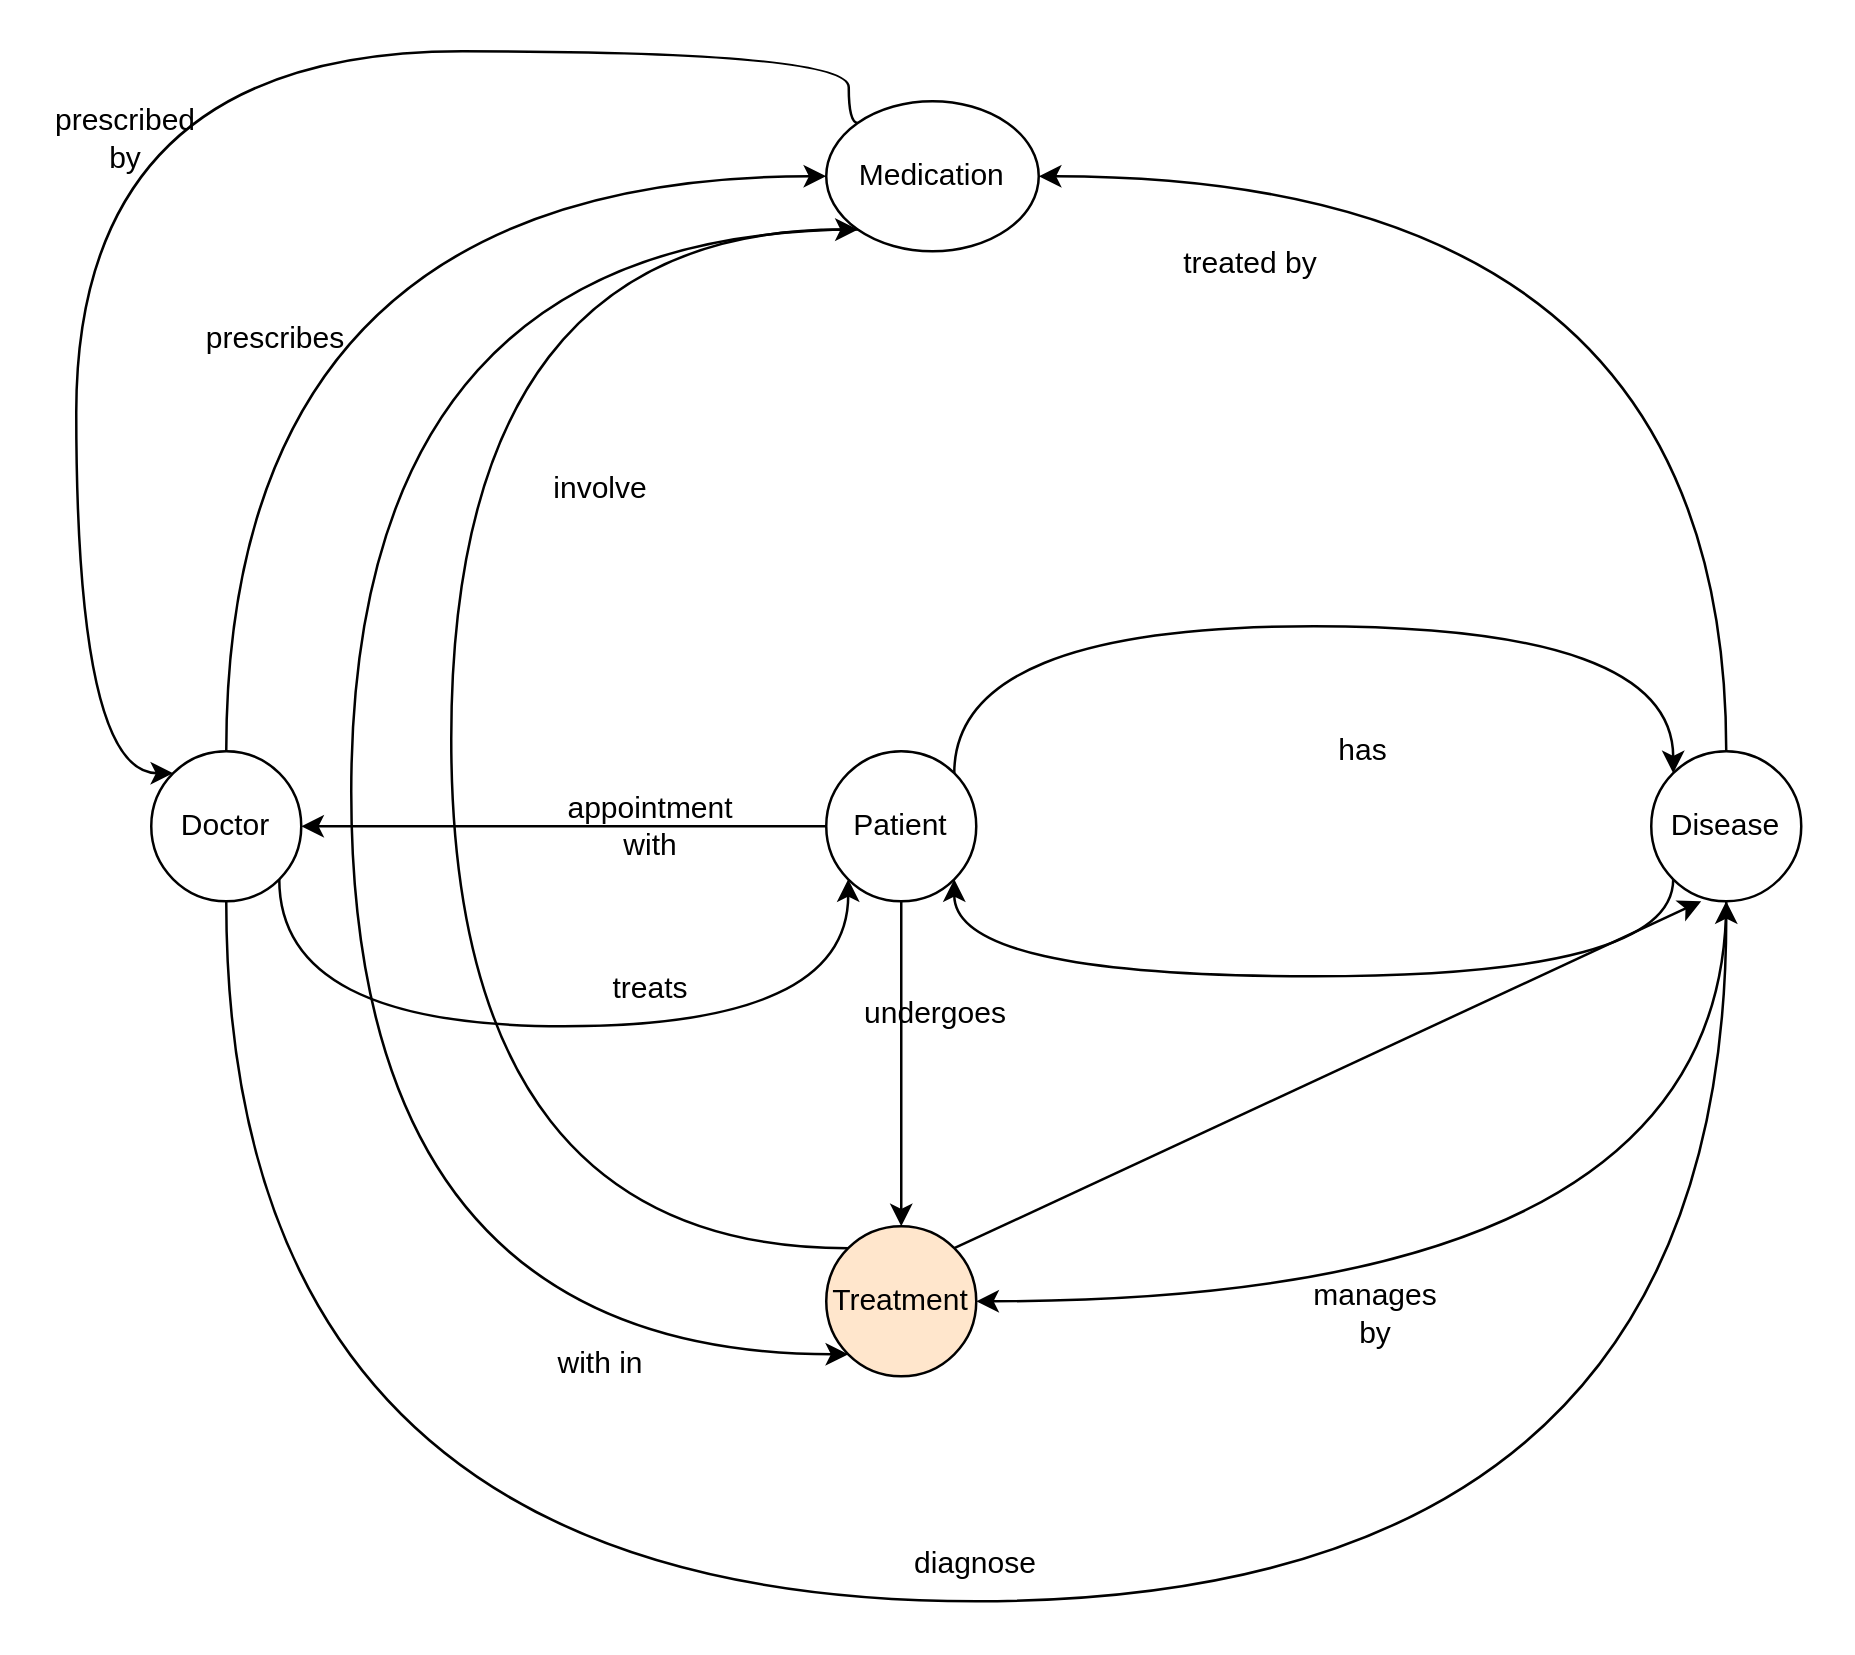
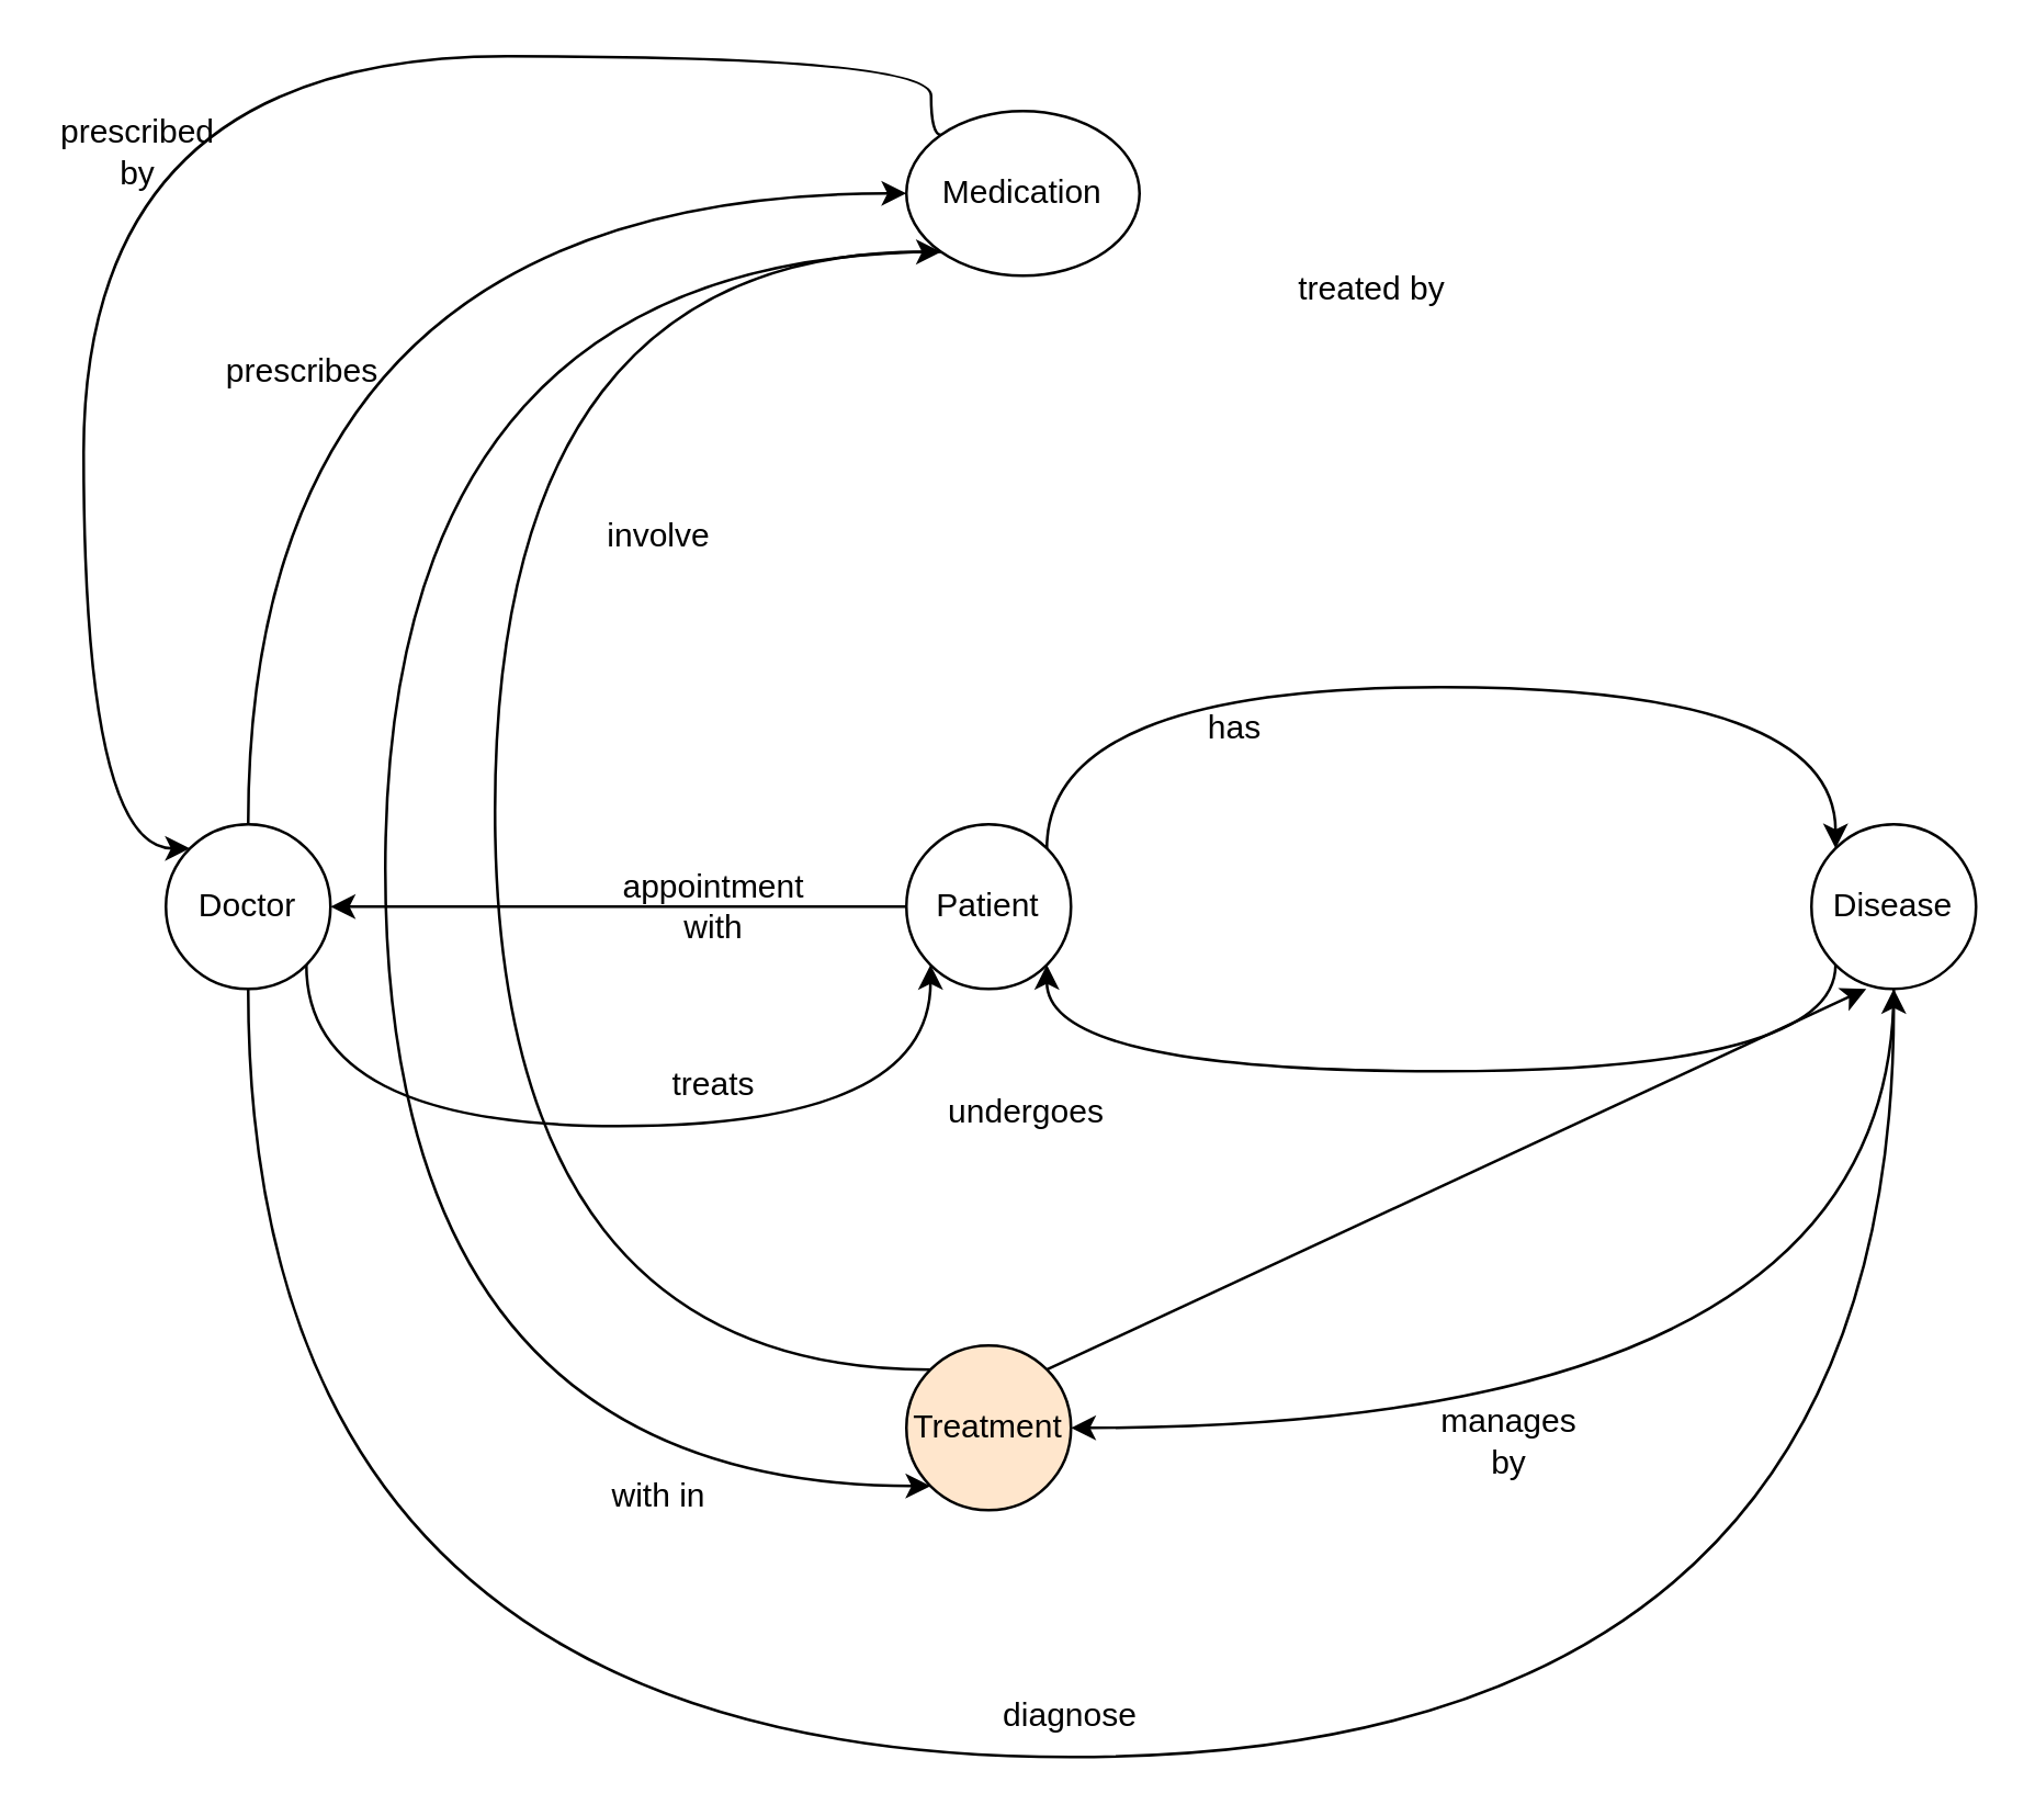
- <mxCell id="7" style="edgeStyle=orthogonalEdgeStyle;rounded=0;orthogonalLoop=1;jettySize=auto;html=1;exitX=0.5;exitY=0;exitDx=0;exitDy=0;entryX=1;entryY=0.5;entryDx=0;entryDy=0;curved=1;" edge="1" parent="1" source="9" target="21"><mxGeometry relative="1" as="geometry" /></mxCell>
- <mxCell id="10" value="has" style="text;html=1;align=center;verticalAlign=middle;whiteSpace=wrap;rounded=0;" vertex="1" parent="1"><mxGeometry x="515" y="285" width="60" height="30" as="geometry" /></mxCell>
+ <mxCell id="10" value="has" style="text;html=1;align=center;verticalAlign=middle;whiteSpace=wrap;rounded=0;" vertex="1" parent="1"><mxGeometry x="420" y="250" width="60" height="30" as="geometry" /></mxCell>
- <mxCell id="2" style="edgeStyle=orthogonalEdgeStyle;rounded=0;orthogonalLoop=1;jettySize=auto;html=1;exitX=0.5;exitY=1;exitDx=0;exitDy=0;entryX=0.5;entryY=0;entryDx=0;entryDy=0;" edge="1" parent="1" source="5" target="12"><mxGeometry relative="1" as="geometry" /></mxCell>
